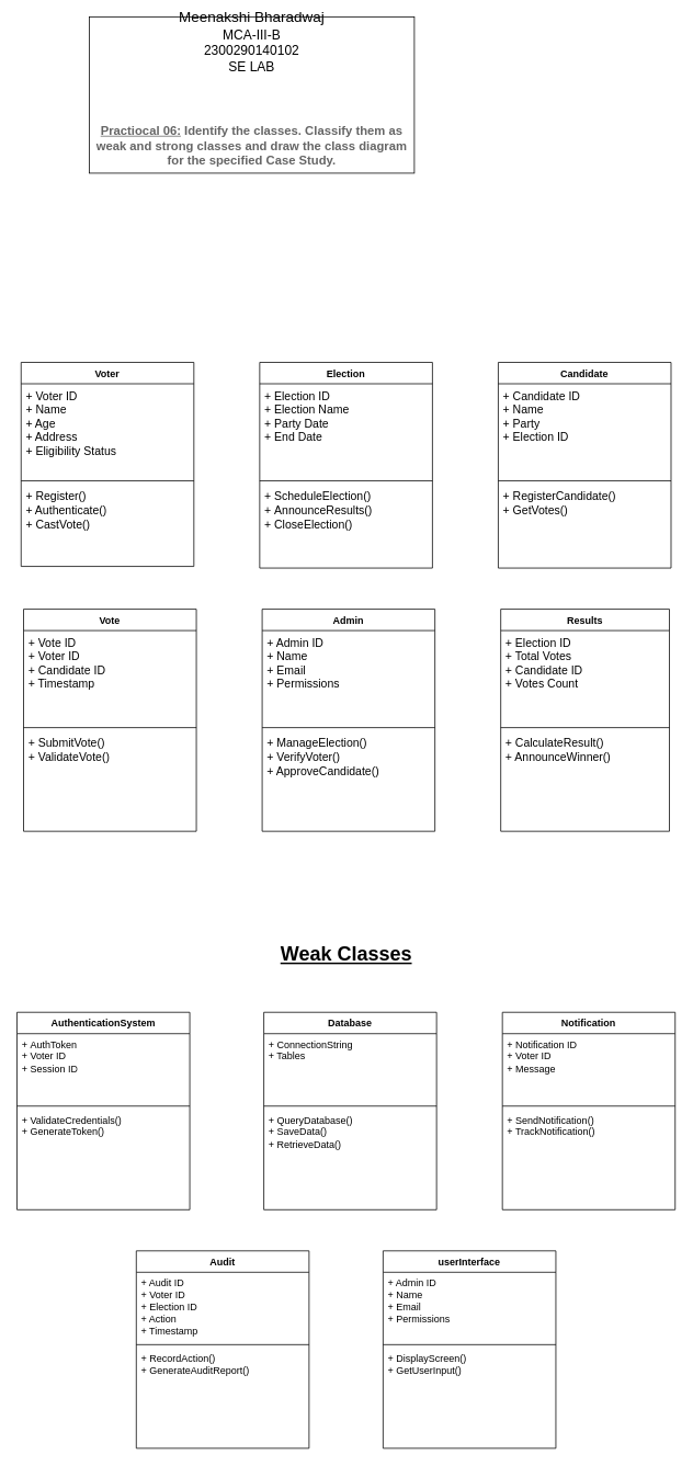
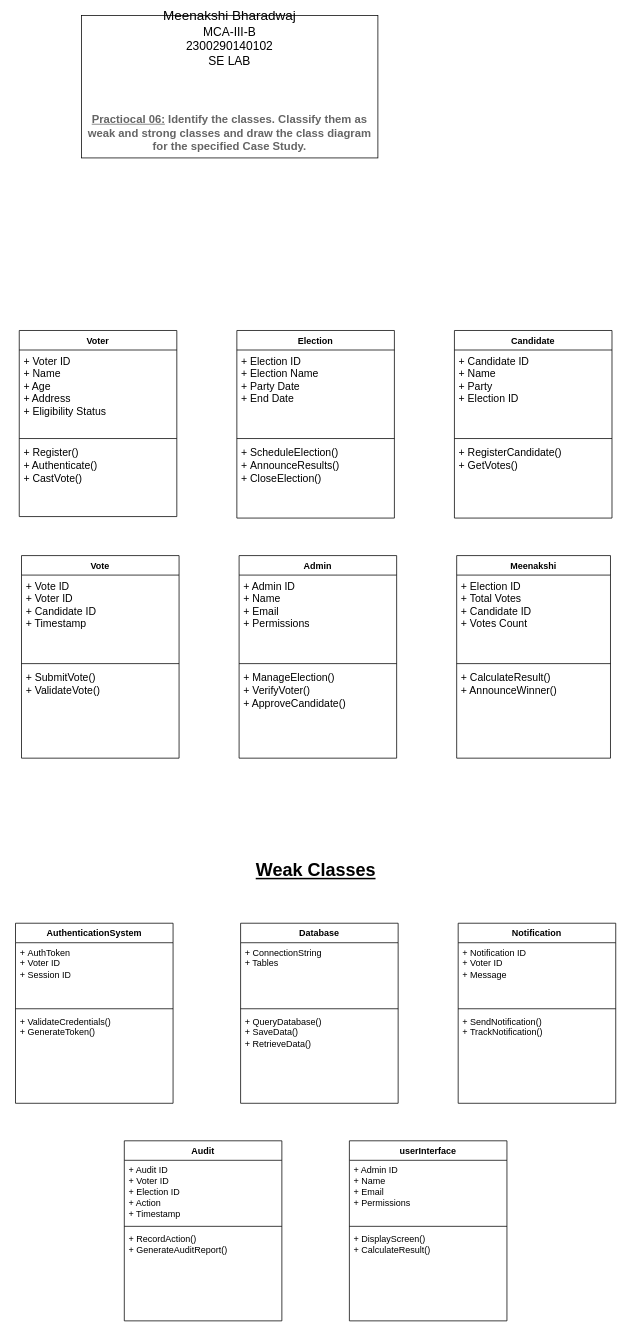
- <mxCell id="22" value="Results" style="swimlane;fontStyle=1;align=center;verticalAlign=top;childLayout=stackLayout;horizontal=1;startSize=26;horizontalStack=0;resizeParent=1;resizeParentMax=0;resizeLast=0;collapsible=1;marginBottom=0;whiteSpace=wrap;html=1;" vertex="1" parent="1"><mxGeometry x="608" y="740" width="205" height="270" as="geometry" /></mxCell>
+ <mxCell id="22" value="Meenakshi" style="swimlane;fontStyle=1;align=center;verticalAlign=top;childLayout=stackLayout;horizontal=1;startSize=26;horizontalStack=0;resizeParent=1;resizeParentMax=0;resizeLast=0;collapsible=1;marginBottom=0;whiteSpace=wrap;html=1;" vertex="1" parent="1"><mxGeometry x="608" y="740" width="205" height="270" as="geometry" /></mxCell>
- <mxCell id="45" value="+ DisplayScreen()&lt;div&gt;+ GetUserInput()&lt;/div&gt;" style="text;strokeColor=none;fillColor=none;align=left;verticalAlign=top;spacingLeft=4;spacingRight=4;overflow=hidden;rotatable=0;points=[[0,0.5],[1,0.5]];portConstraint=eastwest;whiteSpace=wrap;html=1;" vertex="1" parent="42"><mxGeometry y="118" width="210" height="122" as="geometry" /></mxCell>
+ <mxCell id="45" value="+ DisplayScreen()&lt;div&gt;+ CalculateResult()&lt;/div&gt;" style="text;strokeColor=none;fillColor=none;align=left;verticalAlign=top;spacingLeft=4;spacingRight=4;overflow=hidden;rotatable=0;points=[[0,0.5],[1,0.5]];portConstraint=eastwest;whiteSpace=wrap;html=1;" vertex="1" parent="42"><mxGeometry y="118" width="210" height="122" as="geometry" /></mxCell>
